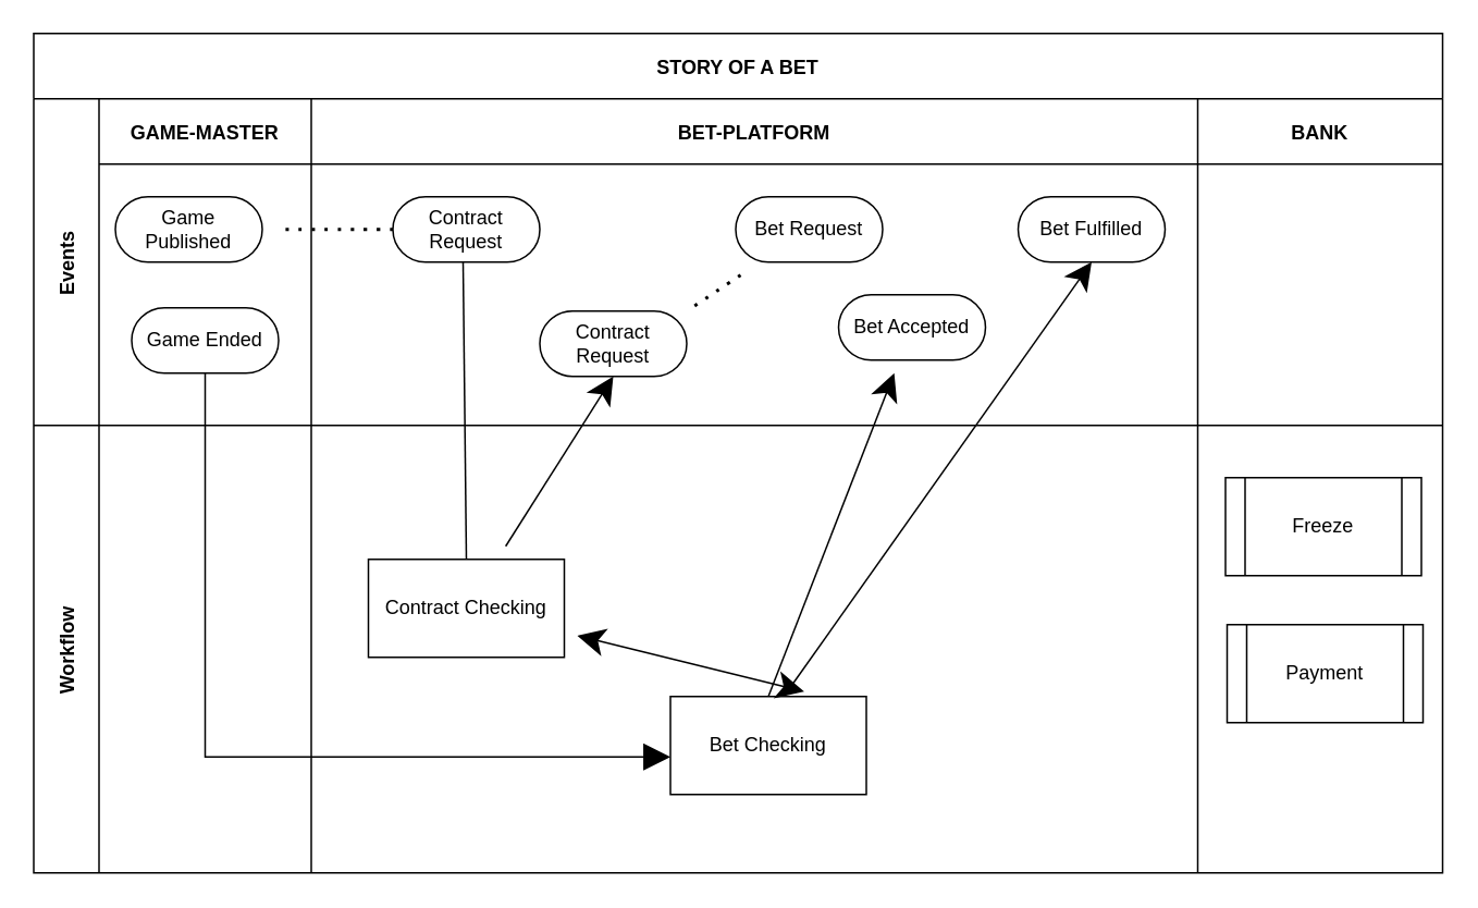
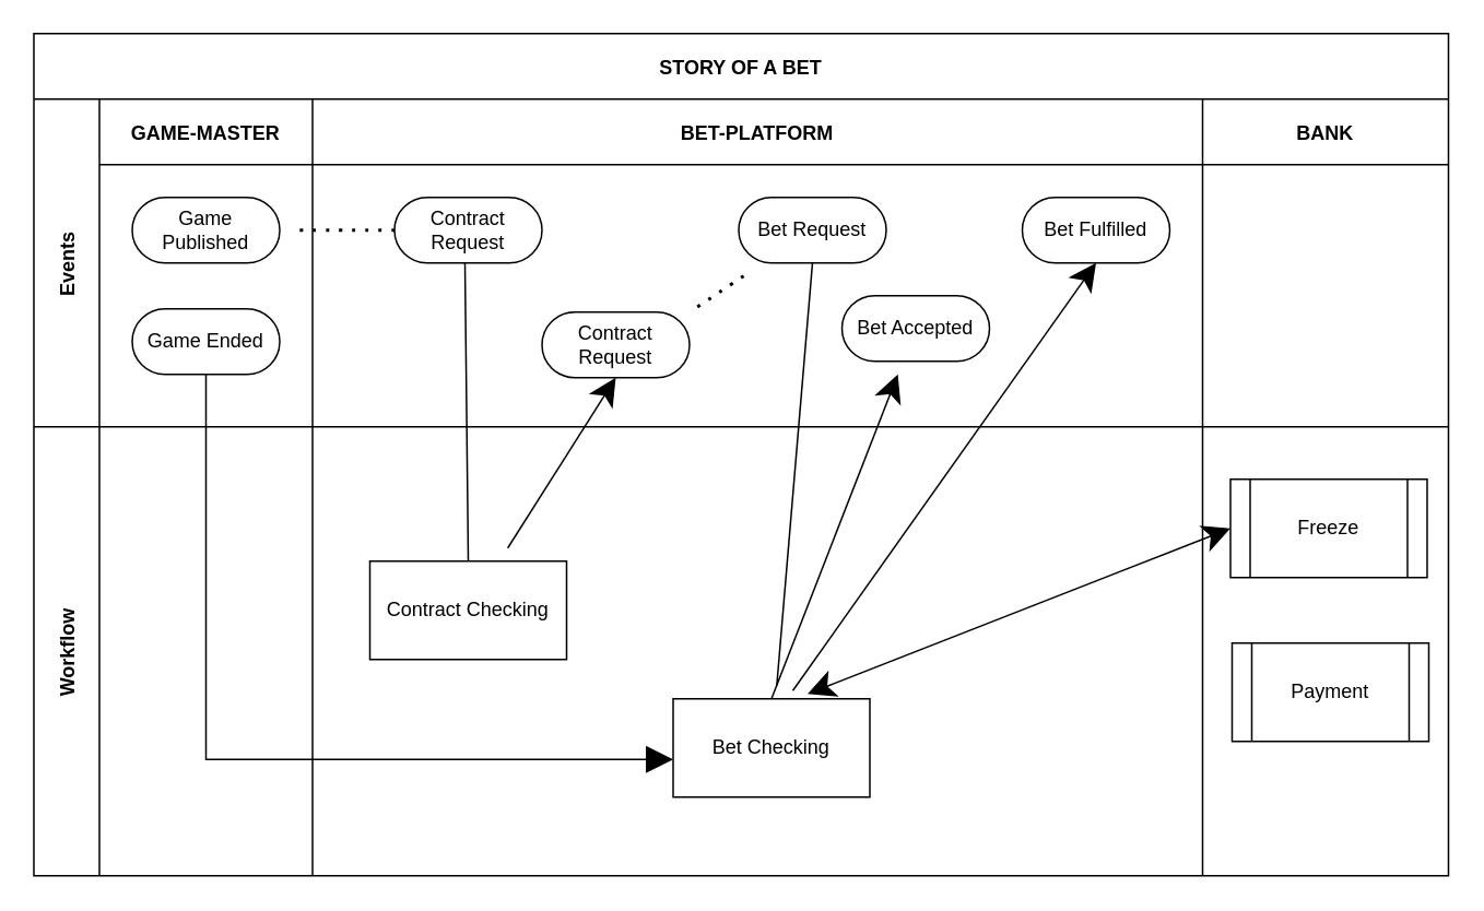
- <mxCell id="5" value="Game Published" style="rounded=1;whiteSpace=wrap;html=1;arcSize=50;" parent="4" vertex="1"><mxGeometry x="10" y="60" width="90" height="40" as="geometry" /></mxCell>
+ <mxCell id="5" value="Game Published" style="rounded=1;whiteSpace=wrap;html=1;arcSize=50;" parent="4" vertex="1"><mxGeometry x="20" y="60" width="90" height="40" as="geometry" /></mxCell>
+ <mxCell id="27" value="" style="endArrow=none;html=1;rounded=0;startSize=14;endSize=14;sourcePerimeterSpacing=8;targetPerimeterSpacing=8;curved=1;entryX=0.5;entryY=1;entryDx=0;entryDy=0;" edge="1" parent="2" source="21" target="9"><mxGeometry width="50" height="50" relative="1" as="geometry"><mxPoint x="363" y="650" as="sourcePoint" /><mxPoint x="413" y="600" as="targetPoint" /></mxGeometry></mxCell>
- <mxCell id="25" value="" style="endArrow=classic;startArrow=classic;html=1;rounded=0;startSize=14;endSize=14;sourcePerimeterSpacing=8;targetPerimeterSpacing=8;curved=1;exitX=0.683;exitY=-0.05;exitDx=0;exitDy=0;exitPerimeter=0;" edge="1" parent="17" source="21" target="20"><mxGeometry width="50" height="50" relative="1" as="geometry"><mxPoint x="363" y="412" as="sourcePoint" /><mxPoint x="603" y="62" as="targetPoint" /></mxGeometry></mxCell>
+ <mxCell id="25" value="" style="endArrow=classic;startArrow=classic;html=1;rounded=0;startSize=14;endSize=14;sourcePerimeterSpacing=8;targetPerimeterSpacing=8;curved=1;exitX=0.683;exitY=-0.05;exitDx=0;exitDy=0;exitPerimeter=0;entryX=0;entryY=0.5;entryDx=0;entryDy=0;" edge="1" parent="17" source="21" target="23"><mxGeometry width="50" height="50" relative="1" as="geometry"><mxPoint x="363" y="412" as="sourcePoint" /><mxPoint x="603" y="62" as="targetPoint" /></mxGeometry></mxCell>
- <mxCell id="24" value="Payment" style="shape=process;whiteSpace=wrap;html=1;backgroundOutline=1;" vertex="1" parent="22"><mxGeometry x="18" y="122" width="120" height="60" as="geometry" /></mxCell>
+ <mxCell id="24" value="Payment" style="shape=process;whiteSpace=wrap;html=1;backgroundOutline=1;" vertex="1" parent="22"><mxGeometry x="18" y="132" width="120" height="60" as="geometry" /></mxCell>
